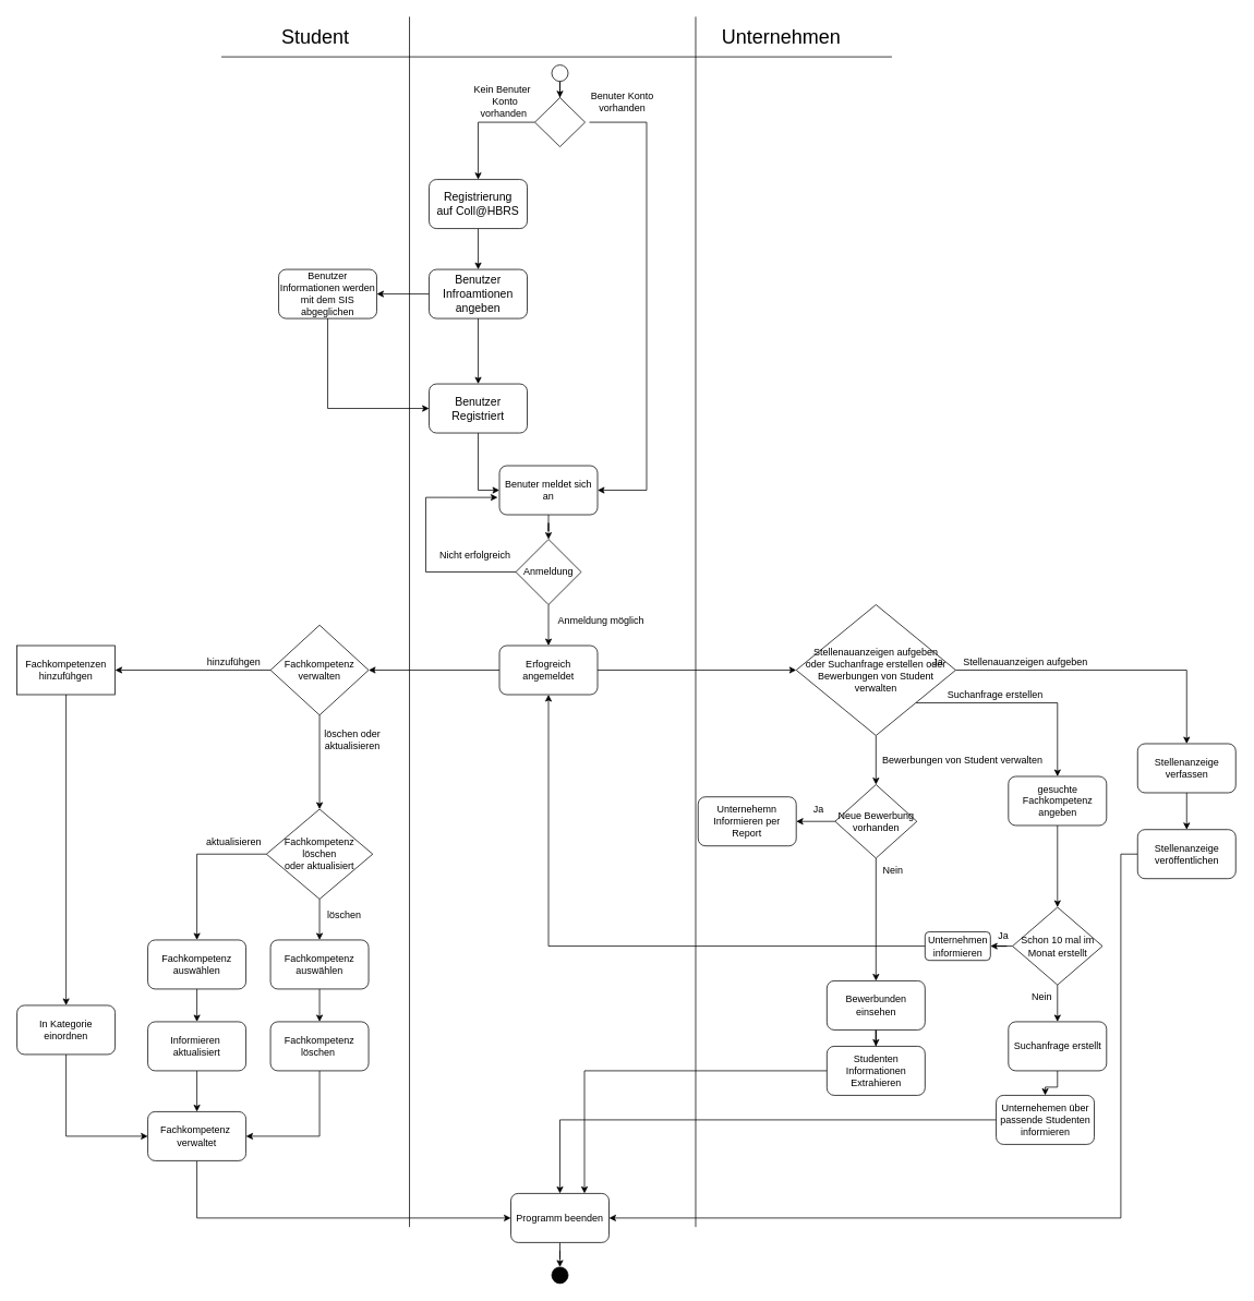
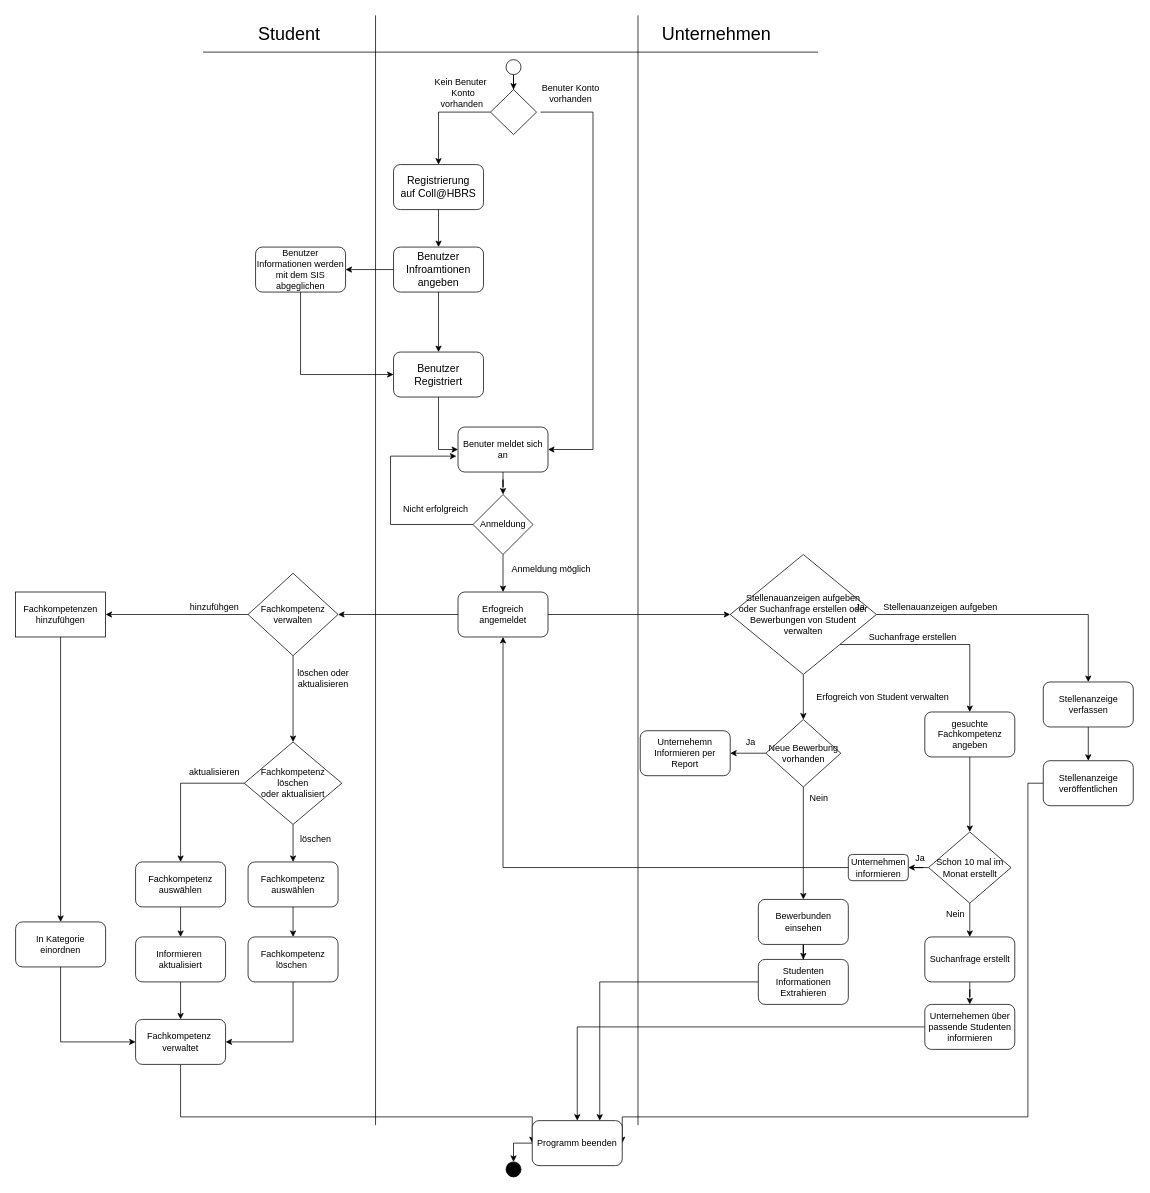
- <mxCell id="66" value="Bewerbungen von Student verwalten" style="text;html=1;align=center;verticalAlign=middle;resizable=0;points=[];autosize=1;strokeColor=none;" vertex="1" parent="1"><mxGeometry x="1070.5" y="919" width="210" height="20" as="geometry" /></mxCell>
+ <mxCell id="66" value="Erfogreich von Student verwalten" style="text;html=1;align=center;verticalAlign=middle;resizable=0;points=[];autosize=1;strokeColor=none;" vertex="1" parent="1"><mxGeometry x="1070.5" y="919" width="210" height="20" as="geometry" /></mxCell>
- <mxCell id="84" value="Unternehemen über passende Studenten informieren" style="whiteSpace=wrap;html=1;rounded=1;" vertex="1" parent="1"><mxGeometry x="1217.5" y="1339" width="120" height="60" as="geometry" /></mxCell>
+ <mxCell id="84" value="Unternehemen über passende Studenten informieren" style="whiteSpace=wrap;html=1;rounded=1;" vertex="1" parent="1"><mxGeometry x="1232.5" y="1339" width="120" height="60" as="geometry" /></mxCell>
- <mxCell id="70" value="Programm beenden" style="whiteSpace=wrap;html=1;rounded=1;" vertex="1" parent="1"><mxGeometry x="624" y="1459" width="120" height="60" as="geometry" /></mxCell>
+ <mxCell id="70" value="Programm beenden" style="whiteSpace=wrap;html=1;rounded=1;" vertex="1" parent="1"><mxGeometry x="709" y="1494" width="120" height="60" as="geometry" /></mxCell>
